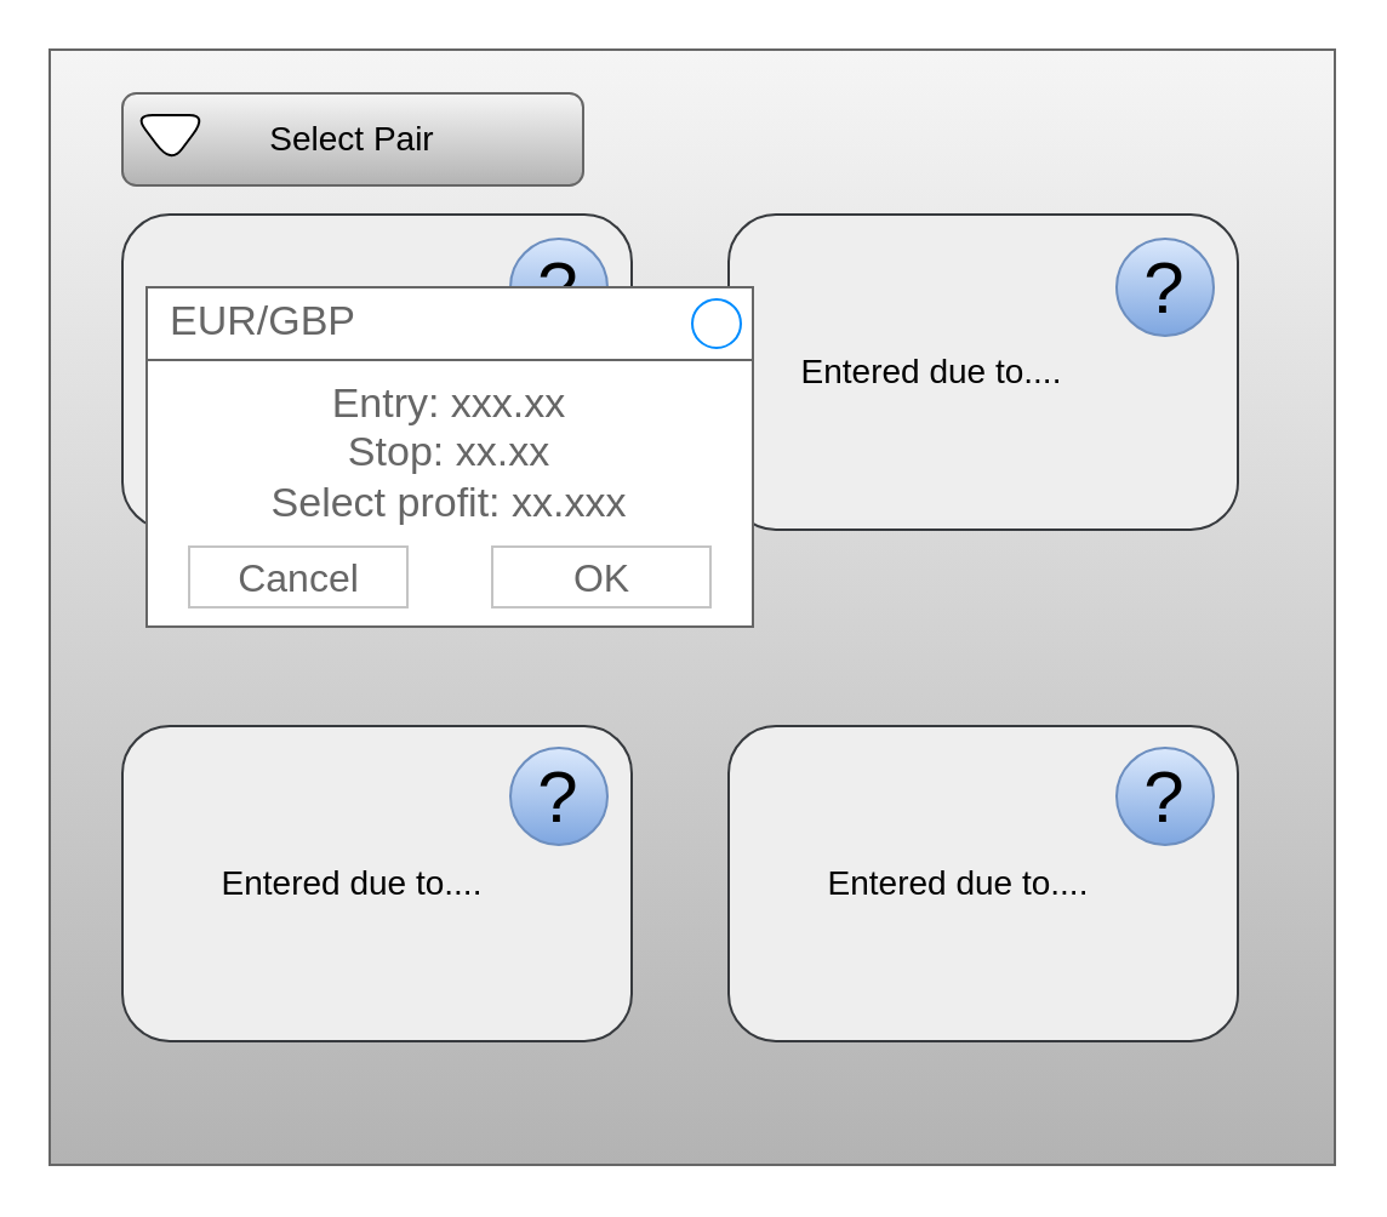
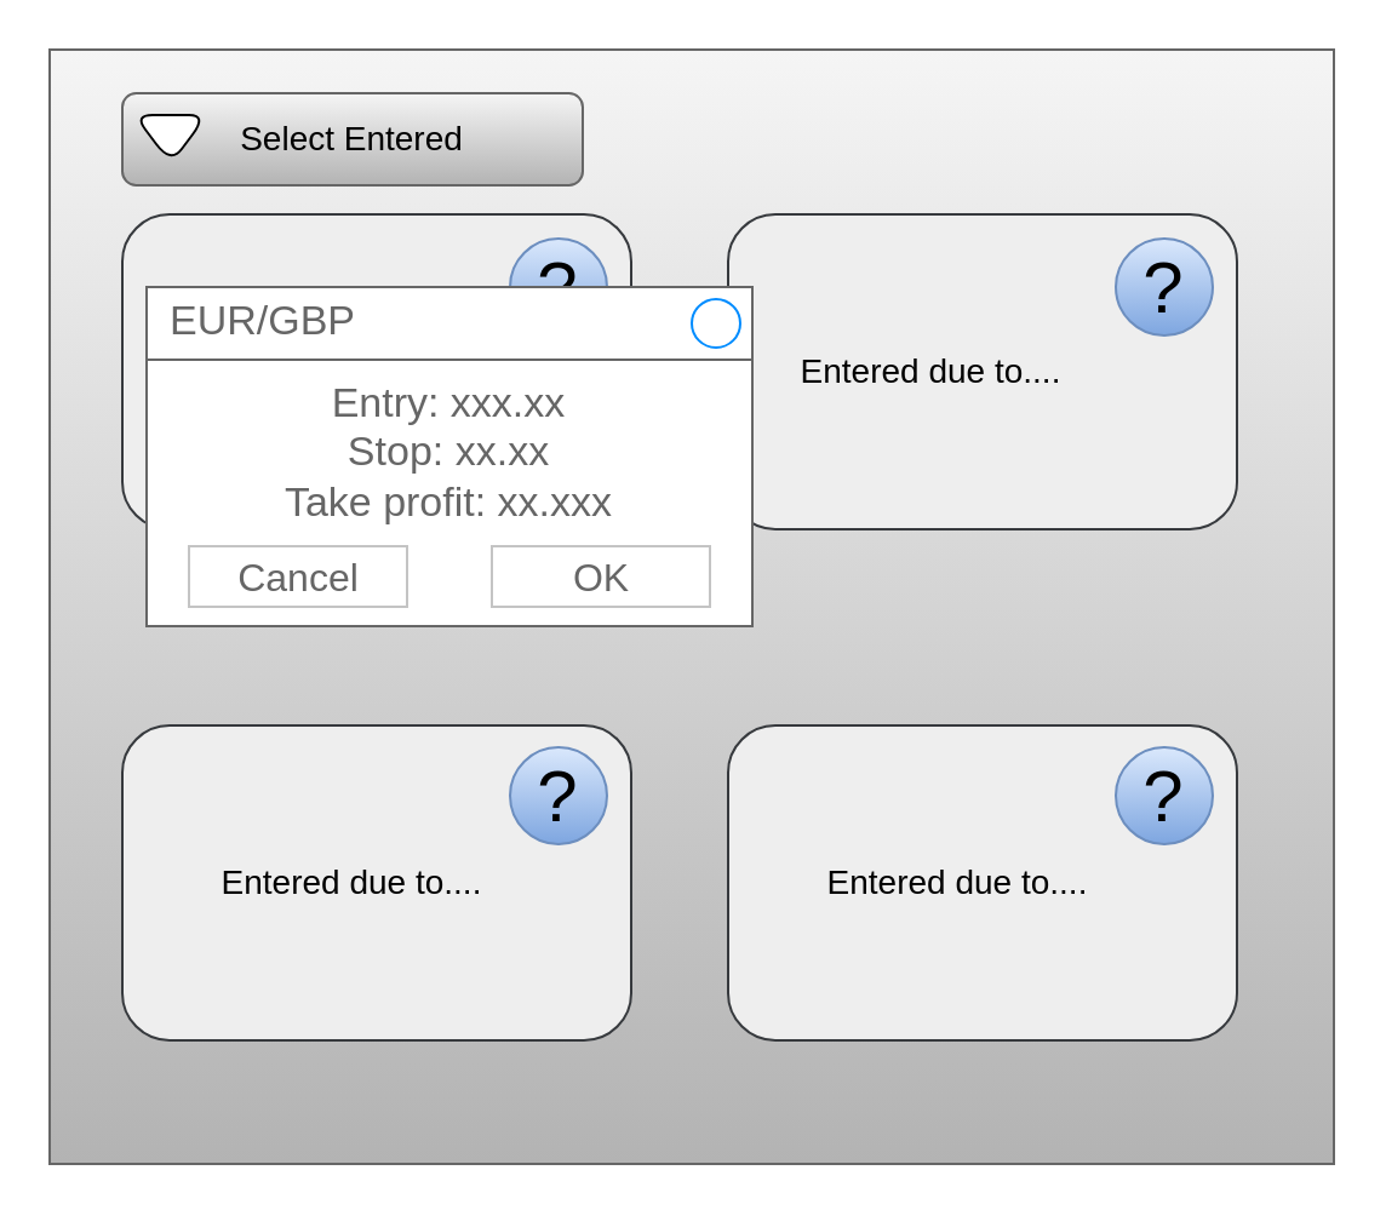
- <mxCell id="12" value="Select Pair" style="html=1;whiteSpace=wrap;container=1;recursiveResize=0;collapsible=0;rounded=1;fontSize=14;fillColor=#f5f5f5;gradientColor=#b3b3b3;strokeColor=#666666;" parent="1" vertex="1"><mxGeometry x="50" y="38" width="190" height="38" as="geometry" /></mxCell>
+ <mxCell id="12" value="Select Entered" style="html=1;whiteSpace=wrap;container=1;recursiveResize=0;collapsible=0;rounded=1;fontSize=14;fillColor=#f5f5f5;gradientColor=#b3b3b3;strokeColor=#666666;" parent="1" vertex="1"><mxGeometry x="50" y="38" width="190" height="38" as="geometry" /></mxCell>
- <mxCell id="16" value="Entry: xxx.xx&lt;br&gt;Stop: xx.xx&lt;br&gt;Select profit: xx.xxx" style="strokeWidth=1;shadow=0;dashed=0;align=center;html=1;shape=mxgraph.mockup.containers.rrect;rSize=0;strokeColor=#666666;fontColor=#666666;fontSize=17;verticalAlign=top;whiteSpace=wrap;fillColor=#ffffff;spacingTop=32;rounded=1;" parent="1" vertex="1"><mxGeometry x="60" y="118" width="250" height="140" as="geometry" /></mxCell>
+ <mxCell id="16" value="Entry: xxx.xx&lt;br&gt;Stop: xx.xx&lt;br&gt;Take profit: xx.xxx" style="strokeWidth=1;shadow=0;dashed=0;align=center;html=1;shape=mxgraph.mockup.containers.rrect;rSize=0;strokeColor=#666666;fontColor=#666666;fontSize=17;verticalAlign=top;whiteSpace=wrap;fillColor=#ffffff;spacingTop=32;rounded=1;" parent="1" vertex="1"><mxGeometry x="60" y="118" width="250" height="140" as="geometry" /></mxCell>
